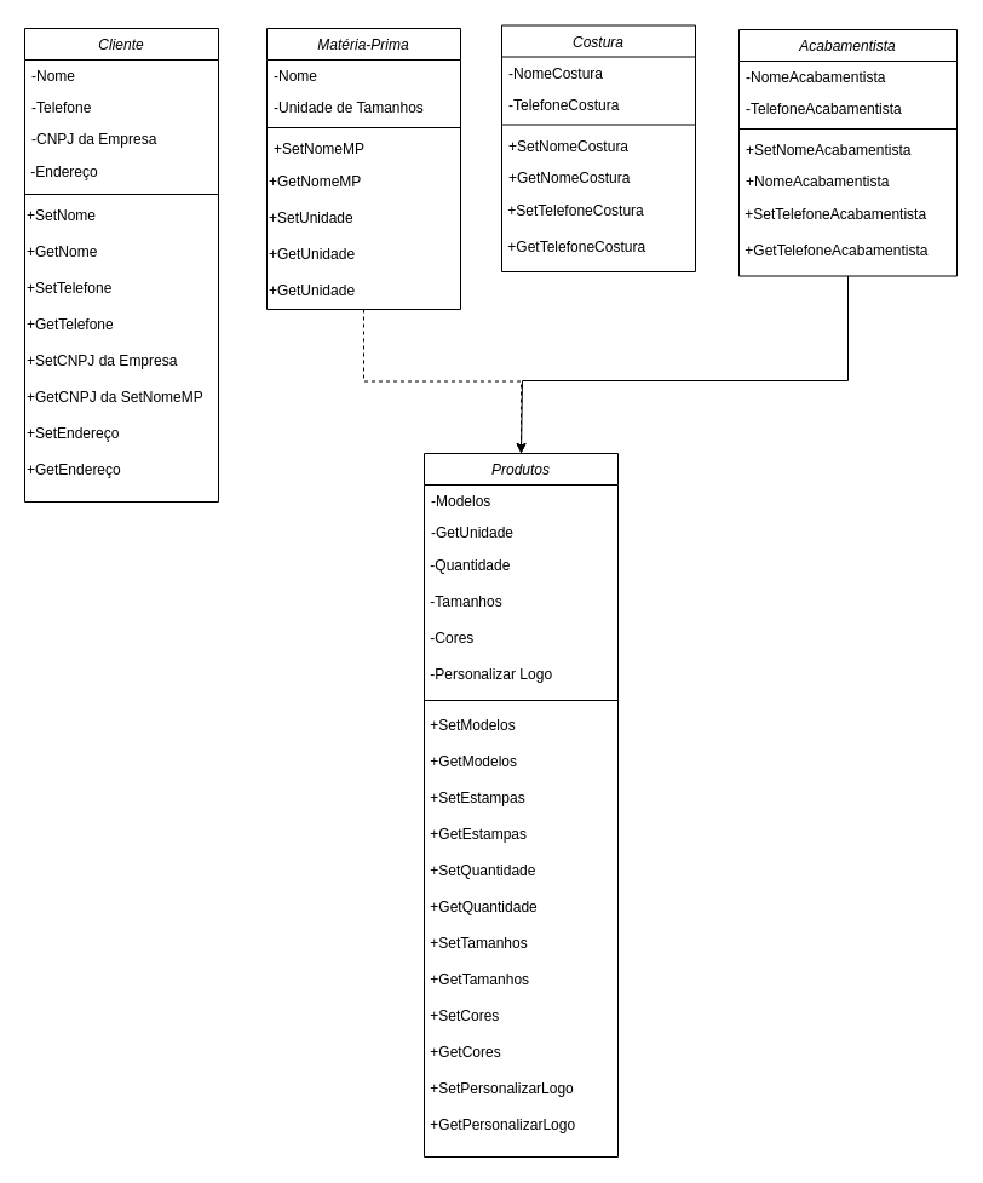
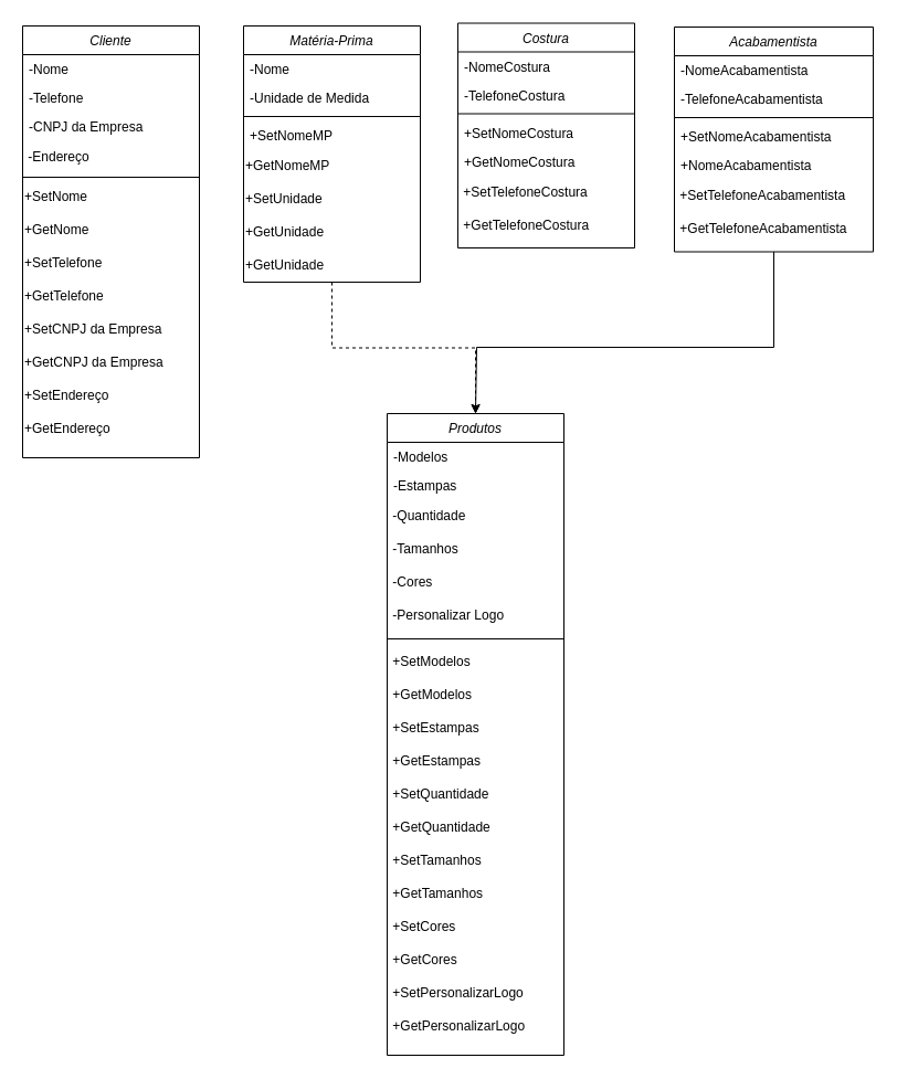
- <mxCell id="19" value="-Unidade de Tamanhos" style="text;align=left;verticalAlign=top;spacingLeft=4;spacingRight=4;overflow=hidden;rotatable=0;points=[[0,0.5],[1,0.5]];portConstraint=eastwest;rounded=0;shadow=0;html=0;" parent="17" vertex="1"><mxGeometry y="52" width="160" height="26" as="geometry" /></mxCell>
+ <mxCell id="19" value="-Unidade de Medida" style="text;align=left;verticalAlign=top;spacingLeft=4;spacingRight=4;overflow=hidden;rotatable=0;points=[[0,0.5],[1,0.5]];portConstraint=eastwest;rounded=0;shadow=0;html=0;" parent="17" vertex="1"><mxGeometry y="52" width="160" height="26" as="geometry" /></mxCell>
- <mxCell id="13" value="+GetCNPJ da SetNomeMP" style="text;html=1;align=left;verticalAlign=middle;resizable=0;points=[];autosize=1;strokeColor=none;fillColor=none;" parent="2" vertex="1"><mxGeometry y="290" width="160" height="30" as="geometry" /></mxCell>
+ <mxCell id="13" value="+GetCNPJ da Empresa" style="text;html=1;align=left;verticalAlign=middle;resizable=0;points=[];autosize=1;strokeColor=none;fillColor=none;" parent="2" vertex="1"><mxGeometry y="290" width="160" height="30" as="geometry" /></mxCell>
- <mxCell id="45" value="-GetUnidade" style="text;align=left;verticalAlign=top;spacingLeft=4;spacingRight=4;overflow=hidden;rotatable=0;points=[[0,0.5],[1,0.5]];portConstraint=eastwest;rounded=0;shadow=0;html=0;" parent="43" vertex="1"><mxGeometry y="52" width="160" height="26" as="geometry" /></mxCell>
+ <mxCell id="45" value="-Estampas" style="text;align=left;verticalAlign=top;spacingLeft=4;spacingRight=4;overflow=hidden;rotatable=0;points=[[0,0.5],[1,0.5]];portConstraint=eastwest;rounded=0;shadow=0;html=0;" parent="43" vertex="1"><mxGeometry y="52" width="160" height="26" as="geometry" /></mxCell>
